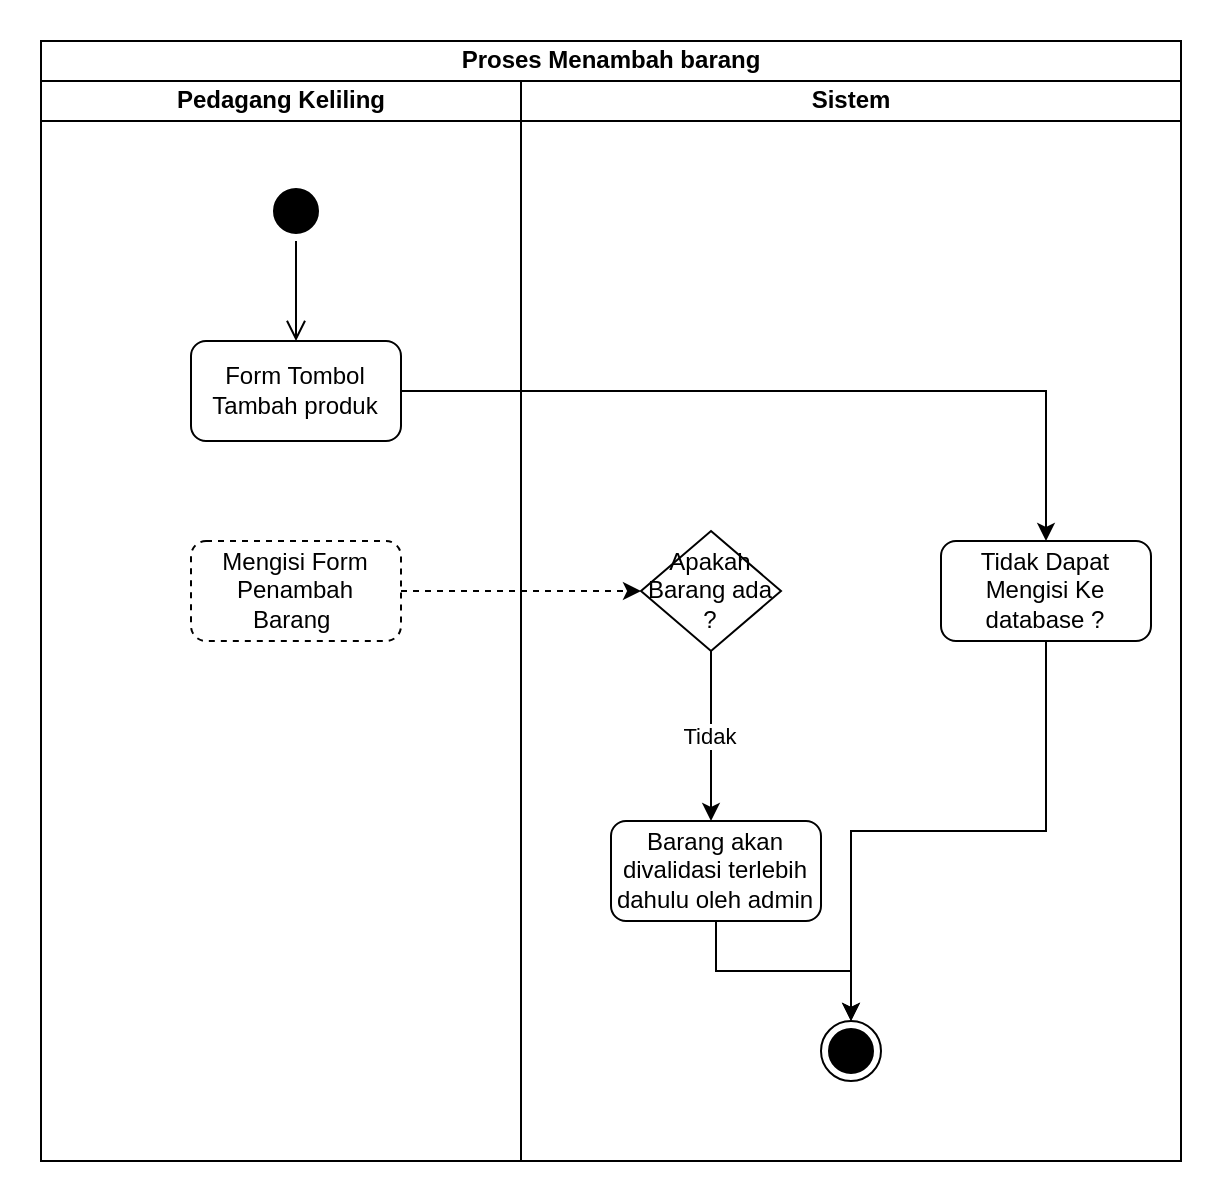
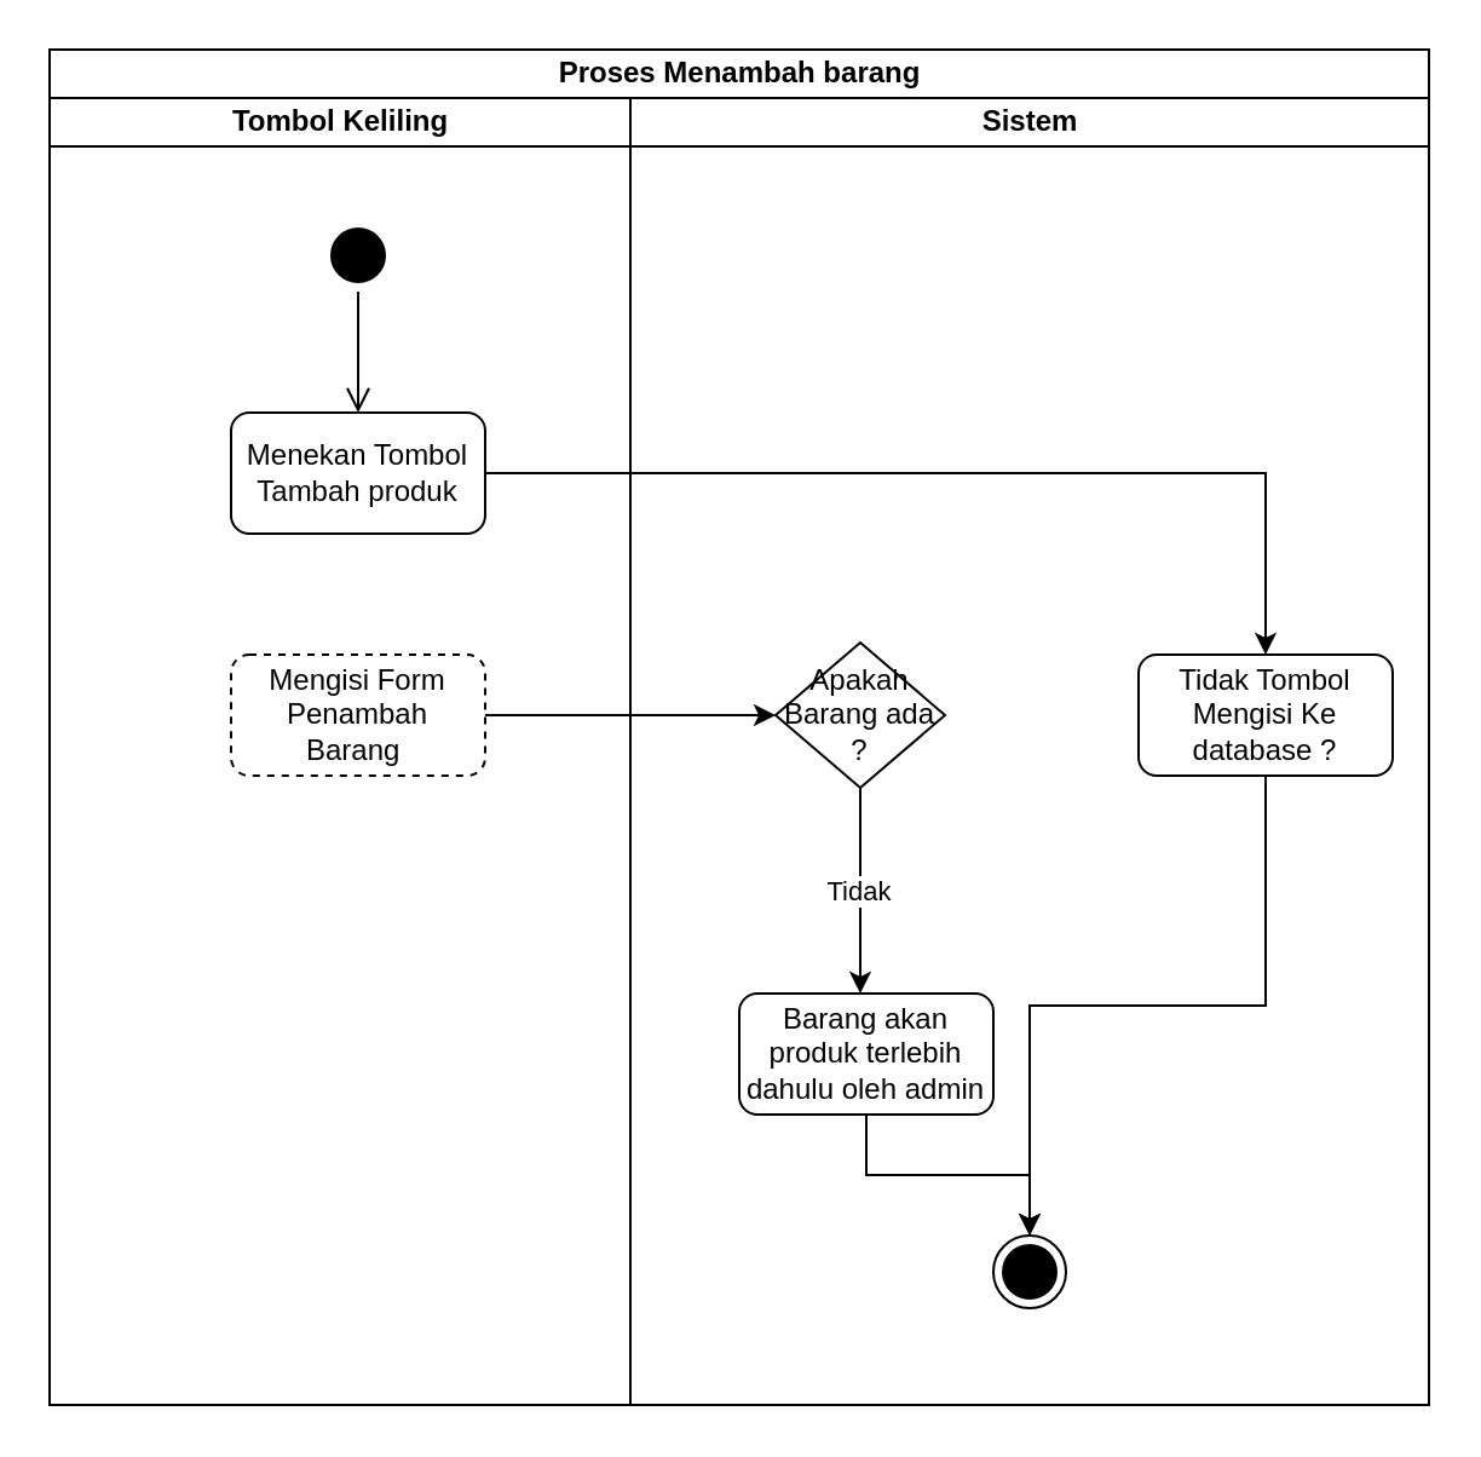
- <mxCell id="3" value="Pedagang Keliling" style="swimlane;html=1;startSize=20;" vertex="1" parent="2"><mxGeometry y="20" width="240" height="540" as="geometry" /></mxCell>
+ <mxCell id="3" value="Tombol Keliling" style="swimlane;html=1;startSize=20;" vertex="1" parent="2"><mxGeometry y="20" width="240" height="540" as="geometry" /></mxCell>
- <mxCell id="5" value="Form Tombol Tambah produk" style="rounded=1;whiteSpace=wrap;html=1;" vertex="1" parent="3"><mxGeometry x="75" y="130" width="105" height="50" as="geometry" /></mxCell>
+ <mxCell id="5" value="Menekan Tombol Tambah produk" style="rounded=1;whiteSpace=wrap;html=1;" vertex="1" parent="3"><mxGeometry x="75" y="130" width="105" height="50" as="geometry" /></mxCell>
- <mxCell id="9" style="edgeStyle=orthogonalEdgeStyle;rounded=0;orthogonalLoop=1;jettySize=auto;html=1;strokeColor=#000000;dashed=1;" edge="1" parent="2" source="7" target="12"><mxGeometry relative="1" as="geometry"><mxPoint x="310" y="275" as="targetPoint" /></mxGeometry></mxCell>
+ <mxCell id="9" style="edgeStyle=orthogonalEdgeStyle;rounded=0;orthogonalLoop=1;jettySize=auto;html=1;strokeColor=#000000;" edge="1" parent="2" source="7" target="12"><mxGeometry relative="1" as="geometry"><mxPoint x="310" y="275" as="targetPoint" /></mxGeometry></mxCell>
- <mxCell id="14" value="Tidak Dapat Mengisi Ke database ?" style="rounded=1;whiteSpace=wrap;html=1;" vertex="1" parent="10"><mxGeometry x="210" y="230" width="105" height="50" as="geometry" /></mxCell>
+ <mxCell id="14" value="Tidak Tombol Mengisi Ke database ?" style="rounded=1;whiteSpace=wrap;html=1;" vertex="1" parent="10"><mxGeometry x="210" y="230" width="105" height="50" as="geometry" /></mxCell>
- <mxCell id="16" value="Barang akan divalidasi terlebih dahulu oleh admin" style="rounded=1;whiteSpace=wrap;html=1;" vertex="1" parent="10"><mxGeometry x="45" y="370" width="105" height="50" as="geometry" /></mxCell>
+ <mxCell id="16" value="Barang akan produk terlebih dahulu oleh admin" style="rounded=1;whiteSpace=wrap;html=1;" vertex="1" parent="10"><mxGeometry x="45" y="370" width="105" height="50" as="geometry" /></mxCell>
